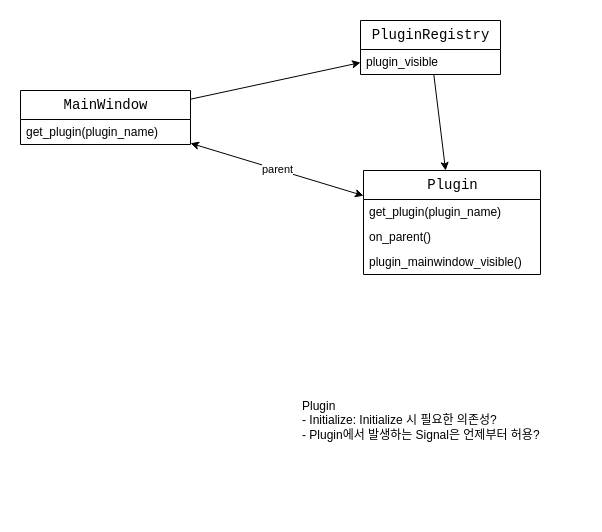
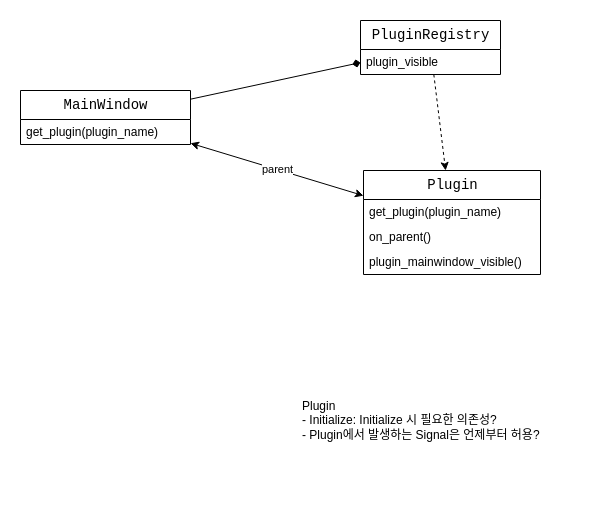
- <mxCell id="12" style="edgeStyle=none;html=1;" parent="1" source="2" target="8" edge="1"><mxGeometry relative="1" as="geometry"><mxPoint x="310" y="370" as="sourcePoint" /><mxPoint x="200" y="157.391" as="targetPoint" /></mxGeometry></mxCell>
+ <mxCell id="12" style="edgeStyle=none;html=1;endArrow=diamond;" parent="1" source="2" target="8" edge="1"><mxGeometry relative="1" as="geometry"><mxPoint x="310" y="370" as="sourcePoint" /><mxPoint x="200" y="157.391" as="targetPoint" /></mxGeometry></mxCell>
- <mxCell id="10" style="edgeStyle=none;html=1;" parent="1" source="8" target="4" edge="1"><mxGeometry relative="1" as="geometry"><mxPoint x="200" y="141.5" as="sourcePoint" /><mxPoint x="370" y="81.646" as="targetPoint" /></mxGeometry></mxCell>
+ <mxCell id="10" style="edgeStyle=none;html=1;dashed=1;" parent="1" source="8" target="4" edge="1"><mxGeometry relative="1" as="geometry"><mxPoint x="200" y="141.5" as="sourcePoint" /><mxPoint x="370" y="81.646" as="targetPoint" /></mxGeometry></mxCell>
